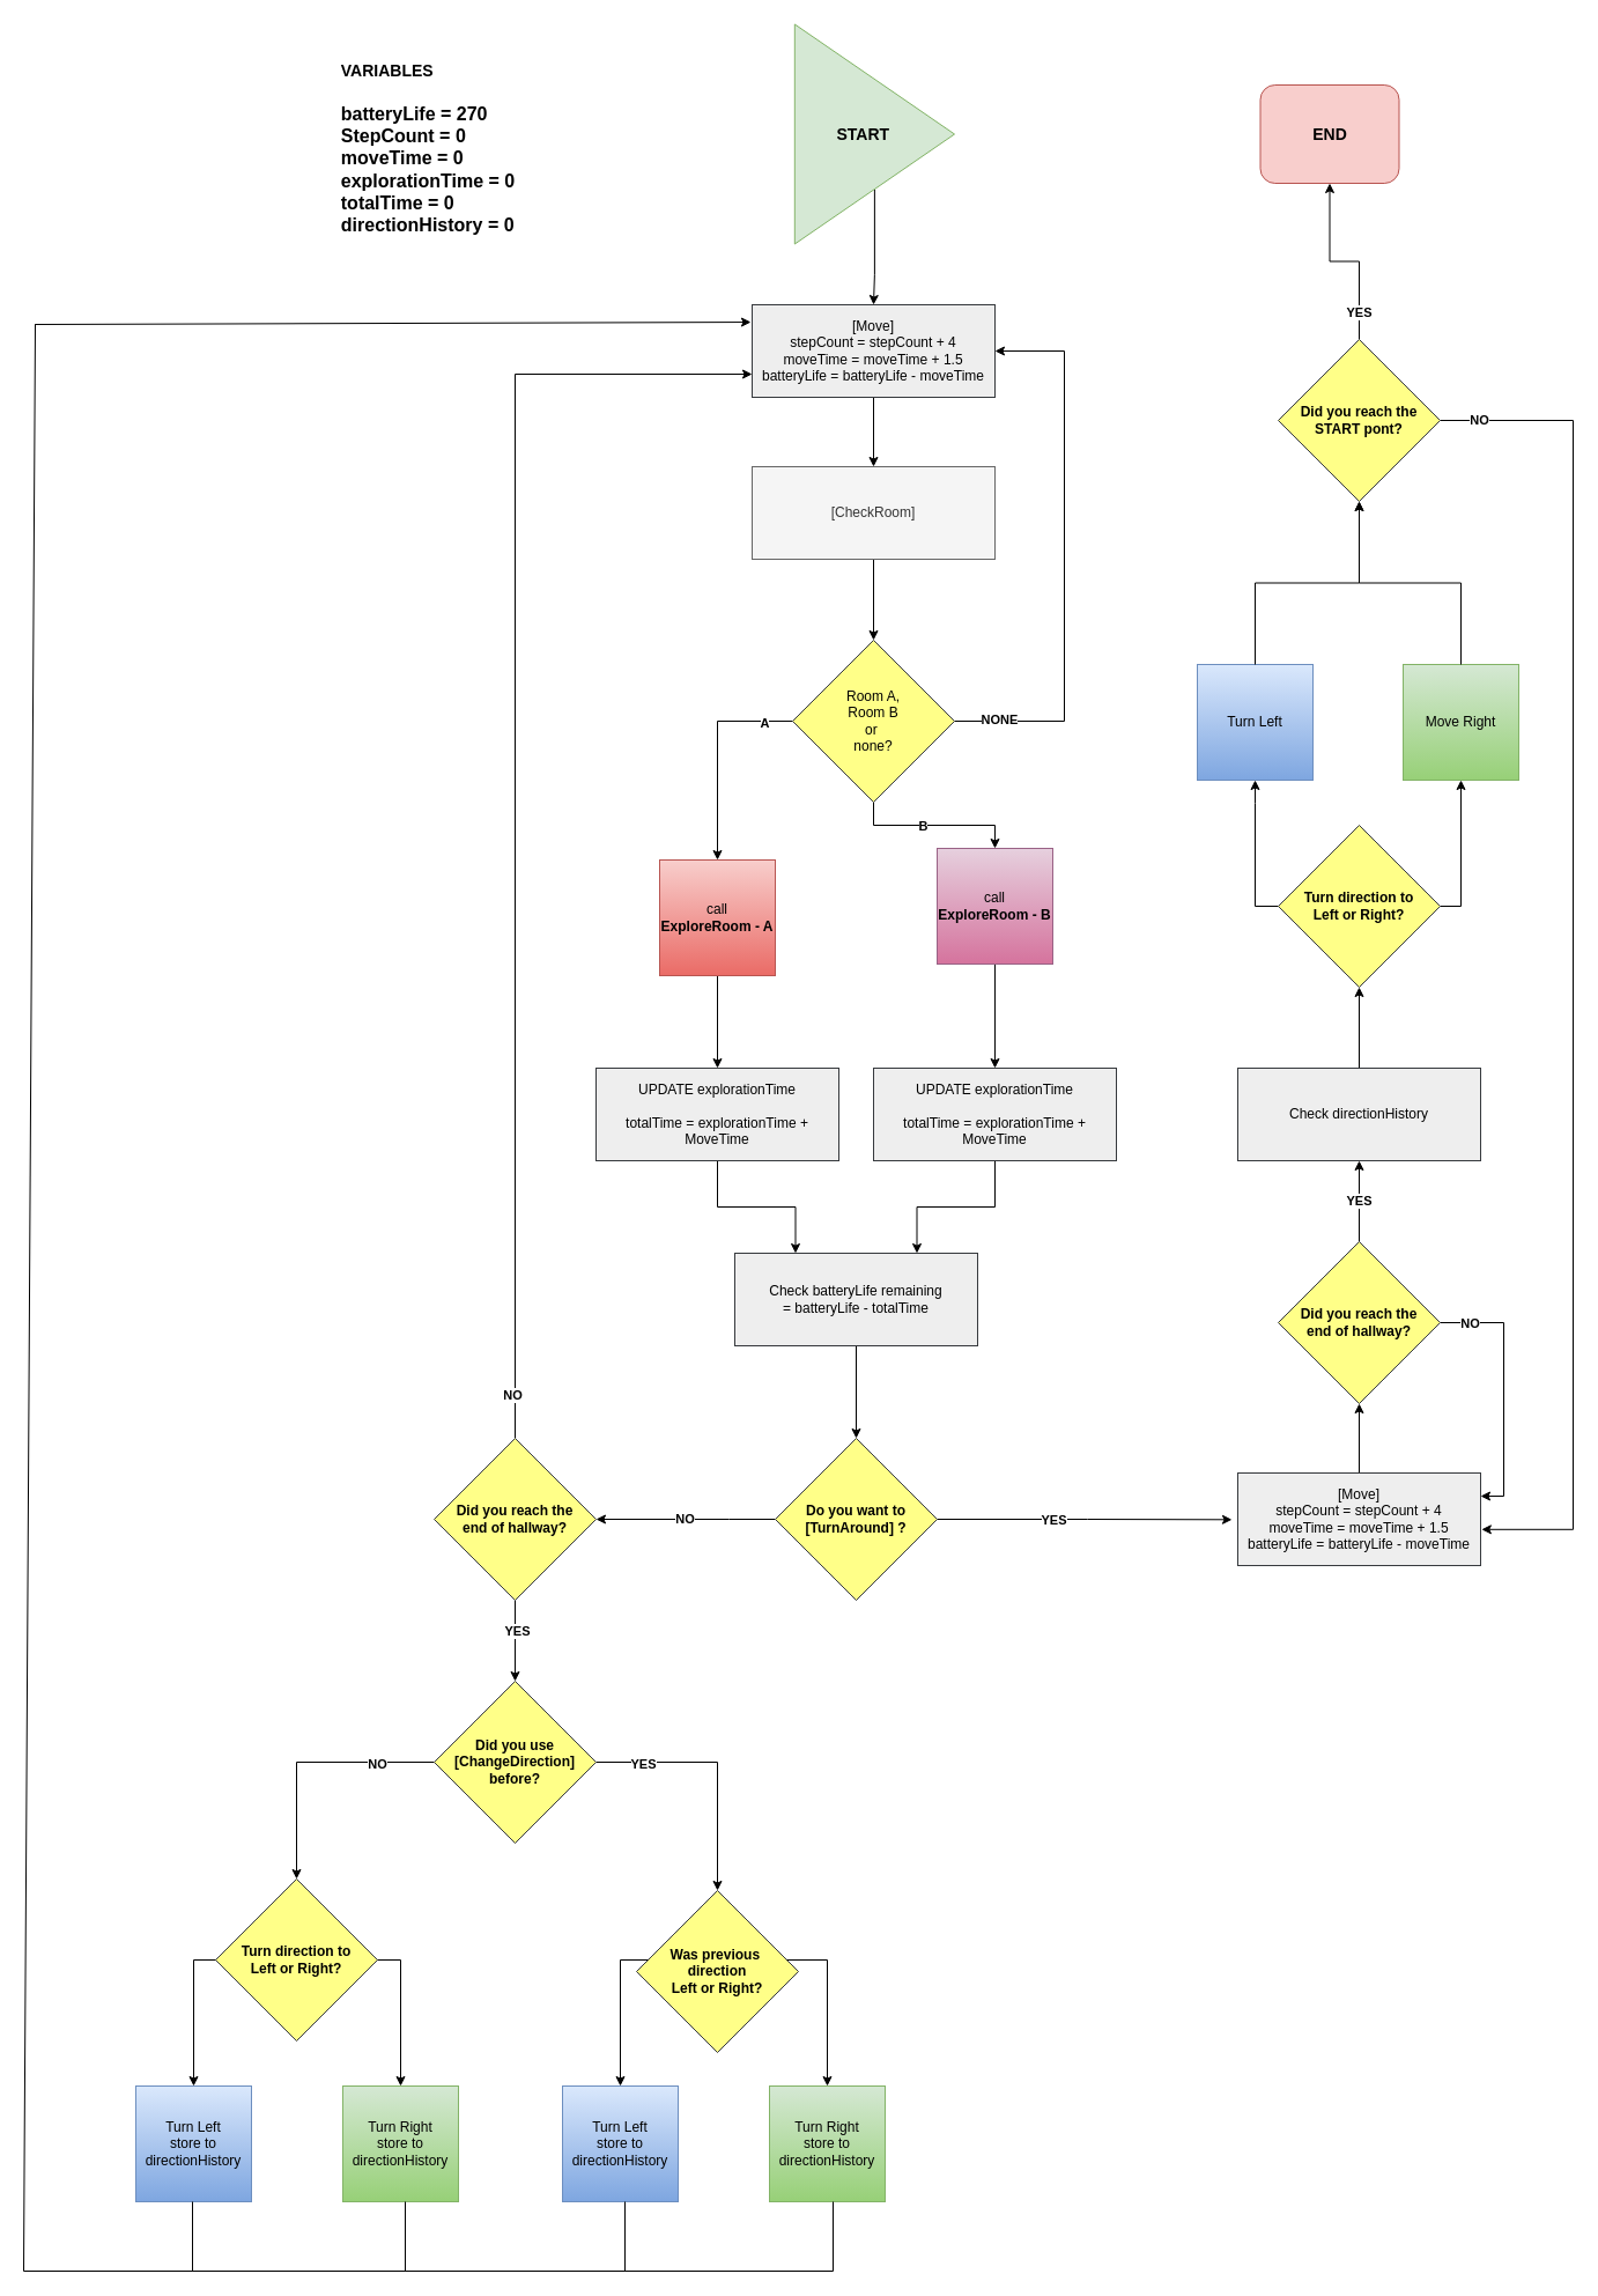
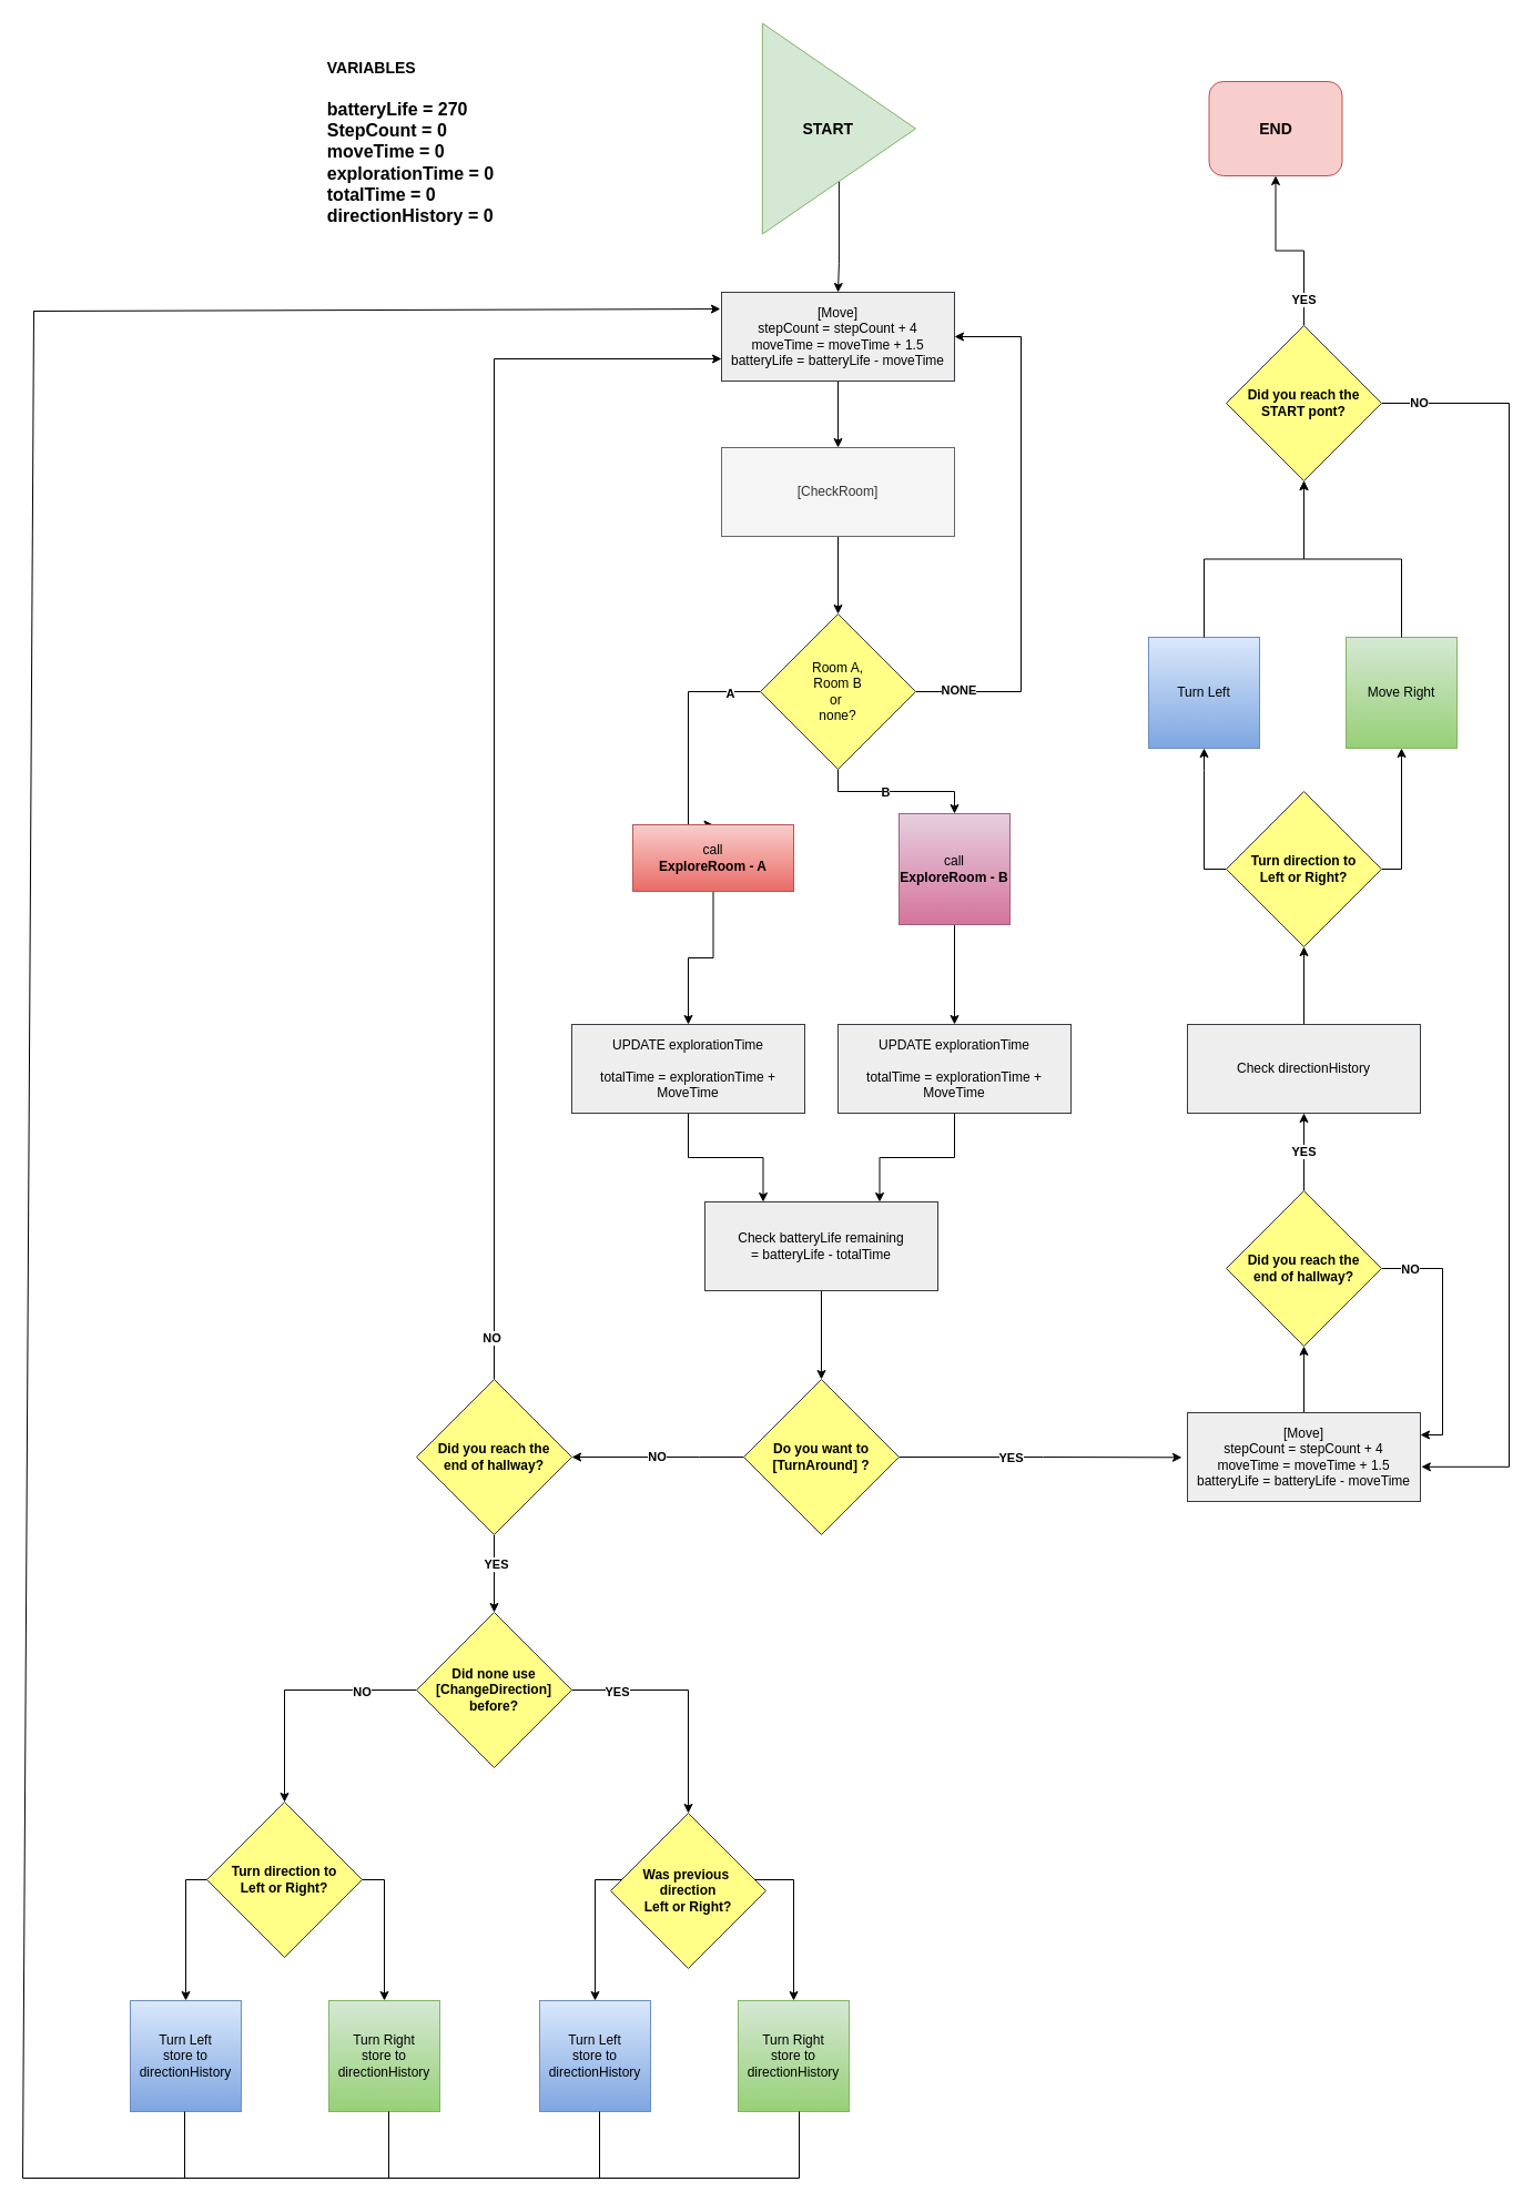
- <mxCell id="17" value="call&lt;br style=&quot;border-color: var(--border-color);&quot;&gt;&lt;b&gt;ExploreRoom - A&lt;/b&gt;" style="whiteSpace=wrap;html=1;aspect=fixed;fillColor=#f8cecc;gradientColor=#ea6b66;strokeColor=#b85450;" vertex="1" parent="1"><mxGeometry x="570" y="743" width="100" height="100" as="geometry" /></mxCell>
+ <mxCell id="17" value="call&lt;br style=&quot;border-color: var(--border-color);&quot;&gt;&lt;b&gt;ExploreRoom - A&lt;/b&gt;" style="whiteSpace=wrap;html=1;aspect=fixed;fillColor=#f8cecc;gradientColor=#ea6b66;strokeColor=#b85450;" vertex="1" parent="1"><mxGeometry x="570" y="743" width="145" height="60" as="geometry" /></mxCell>
- <mxCell id="39" value="&lt;b&gt;Did you use [ChangeDirection]&lt;br&gt;before?&lt;/b&gt;" style="rhombus;whiteSpace=wrap;html=1;fillColor=#ffff88;strokeColor=#36393d;" vertex="1" parent="1"><mxGeometry x="375" y="1453" width="140" height="140" as="geometry" /></mxCell>
+ <mxCell id="39" value="&lt;b&gt;Did none use [ChangeDirection]&lt;br&gt;before?&lt;/b&gt;" style="rhombus;whiteSpace=wrap;html=1;fillColor=#ffff88;strokeColor=#36393d;" vertex="1" parent="1"><mxGeometry x="375" y="1453" width="140" height="140" as="geometry" /></mxCell>
